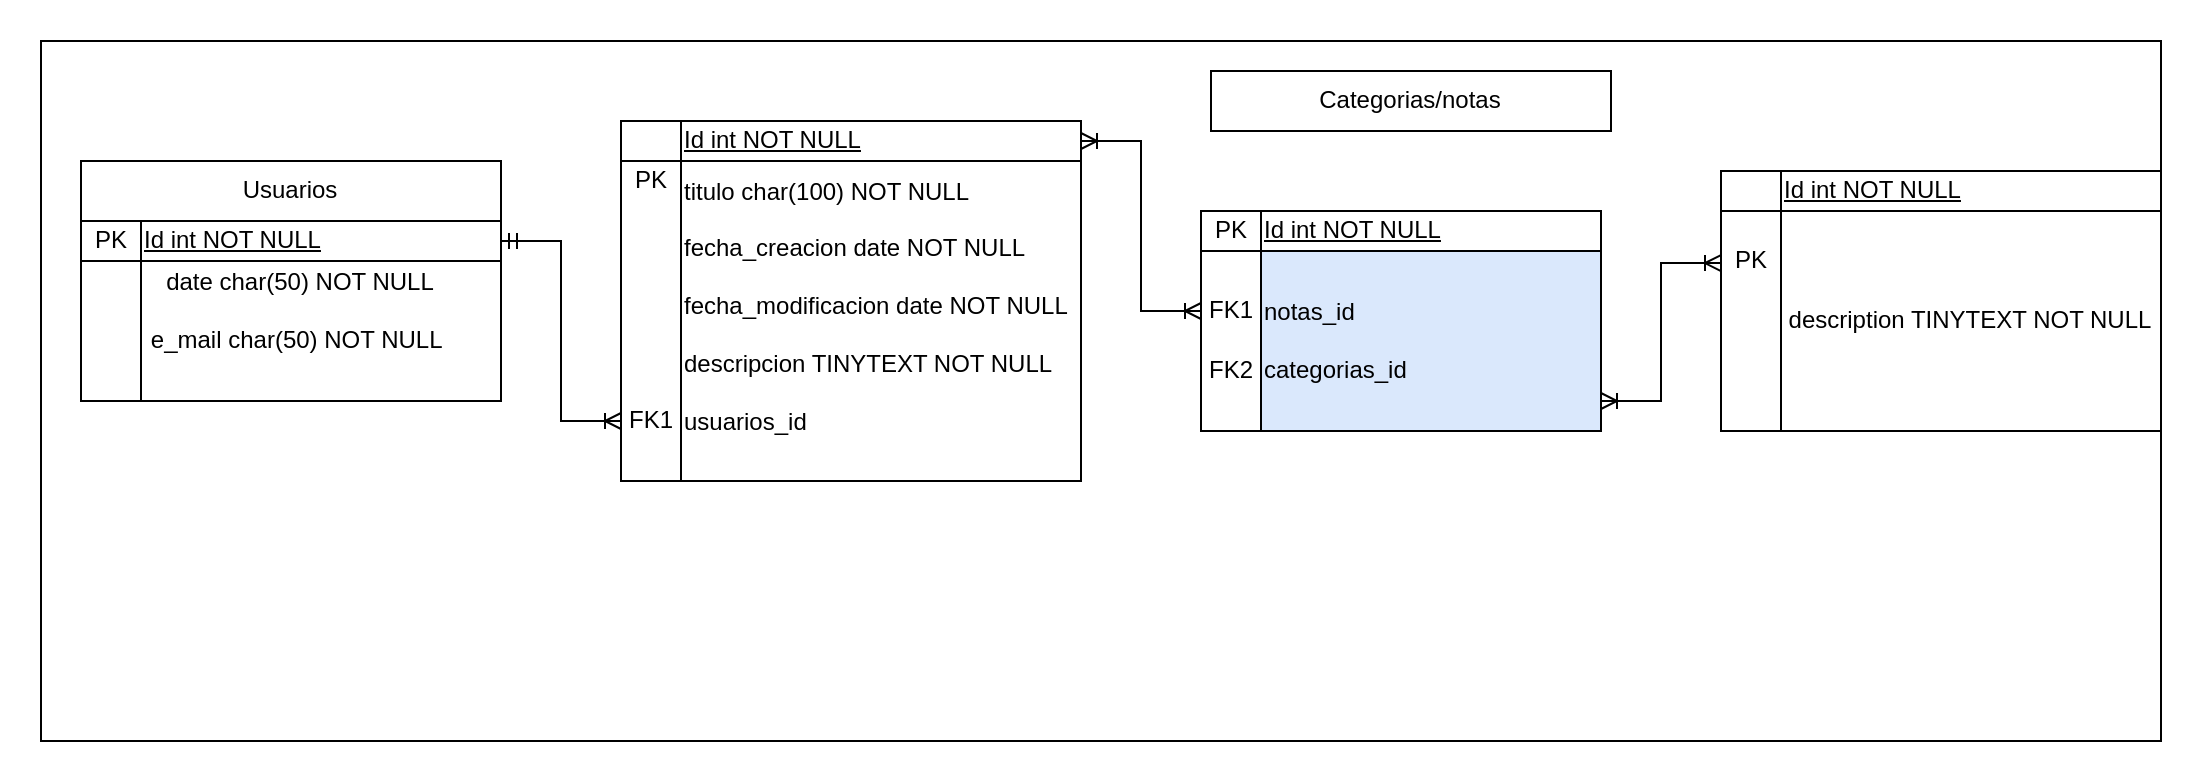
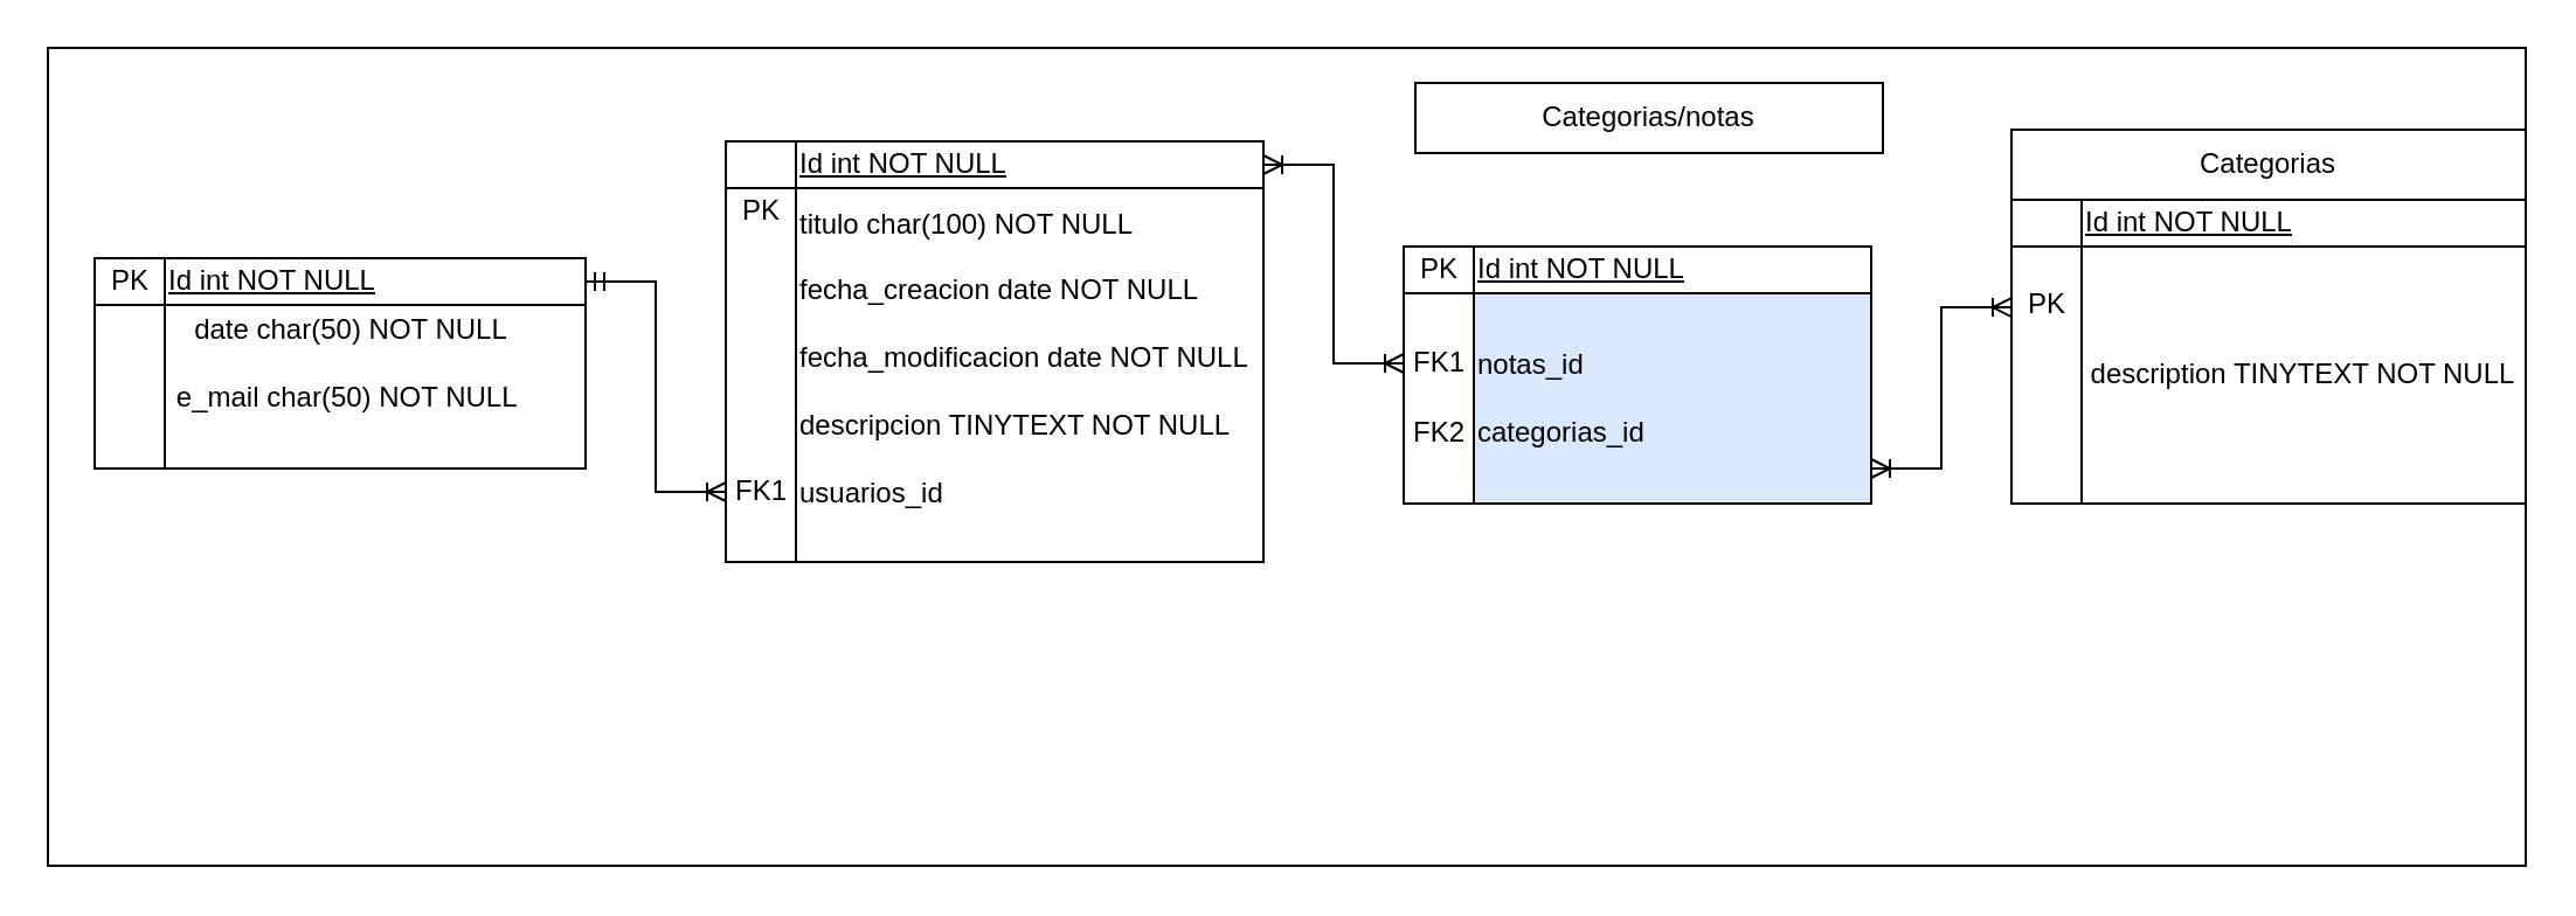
+ <mxCell id="13" value="Categorias" style="rounded=0;whiteSpace=wrap;html=1;fontSize=12;" vertex="1" parent="1"><mxGeometry x="860" y="55" width="220" height="30" as="geometry" /></mxCell>
- <mxCell id="4" value="Usuarios" style="rounded=0;whiteSpace=wrap;html=1;" vertex="1" parent="1"><mxGeometry x="40" y="80" width="210" height="30" as="geometry" /></mxCell>
